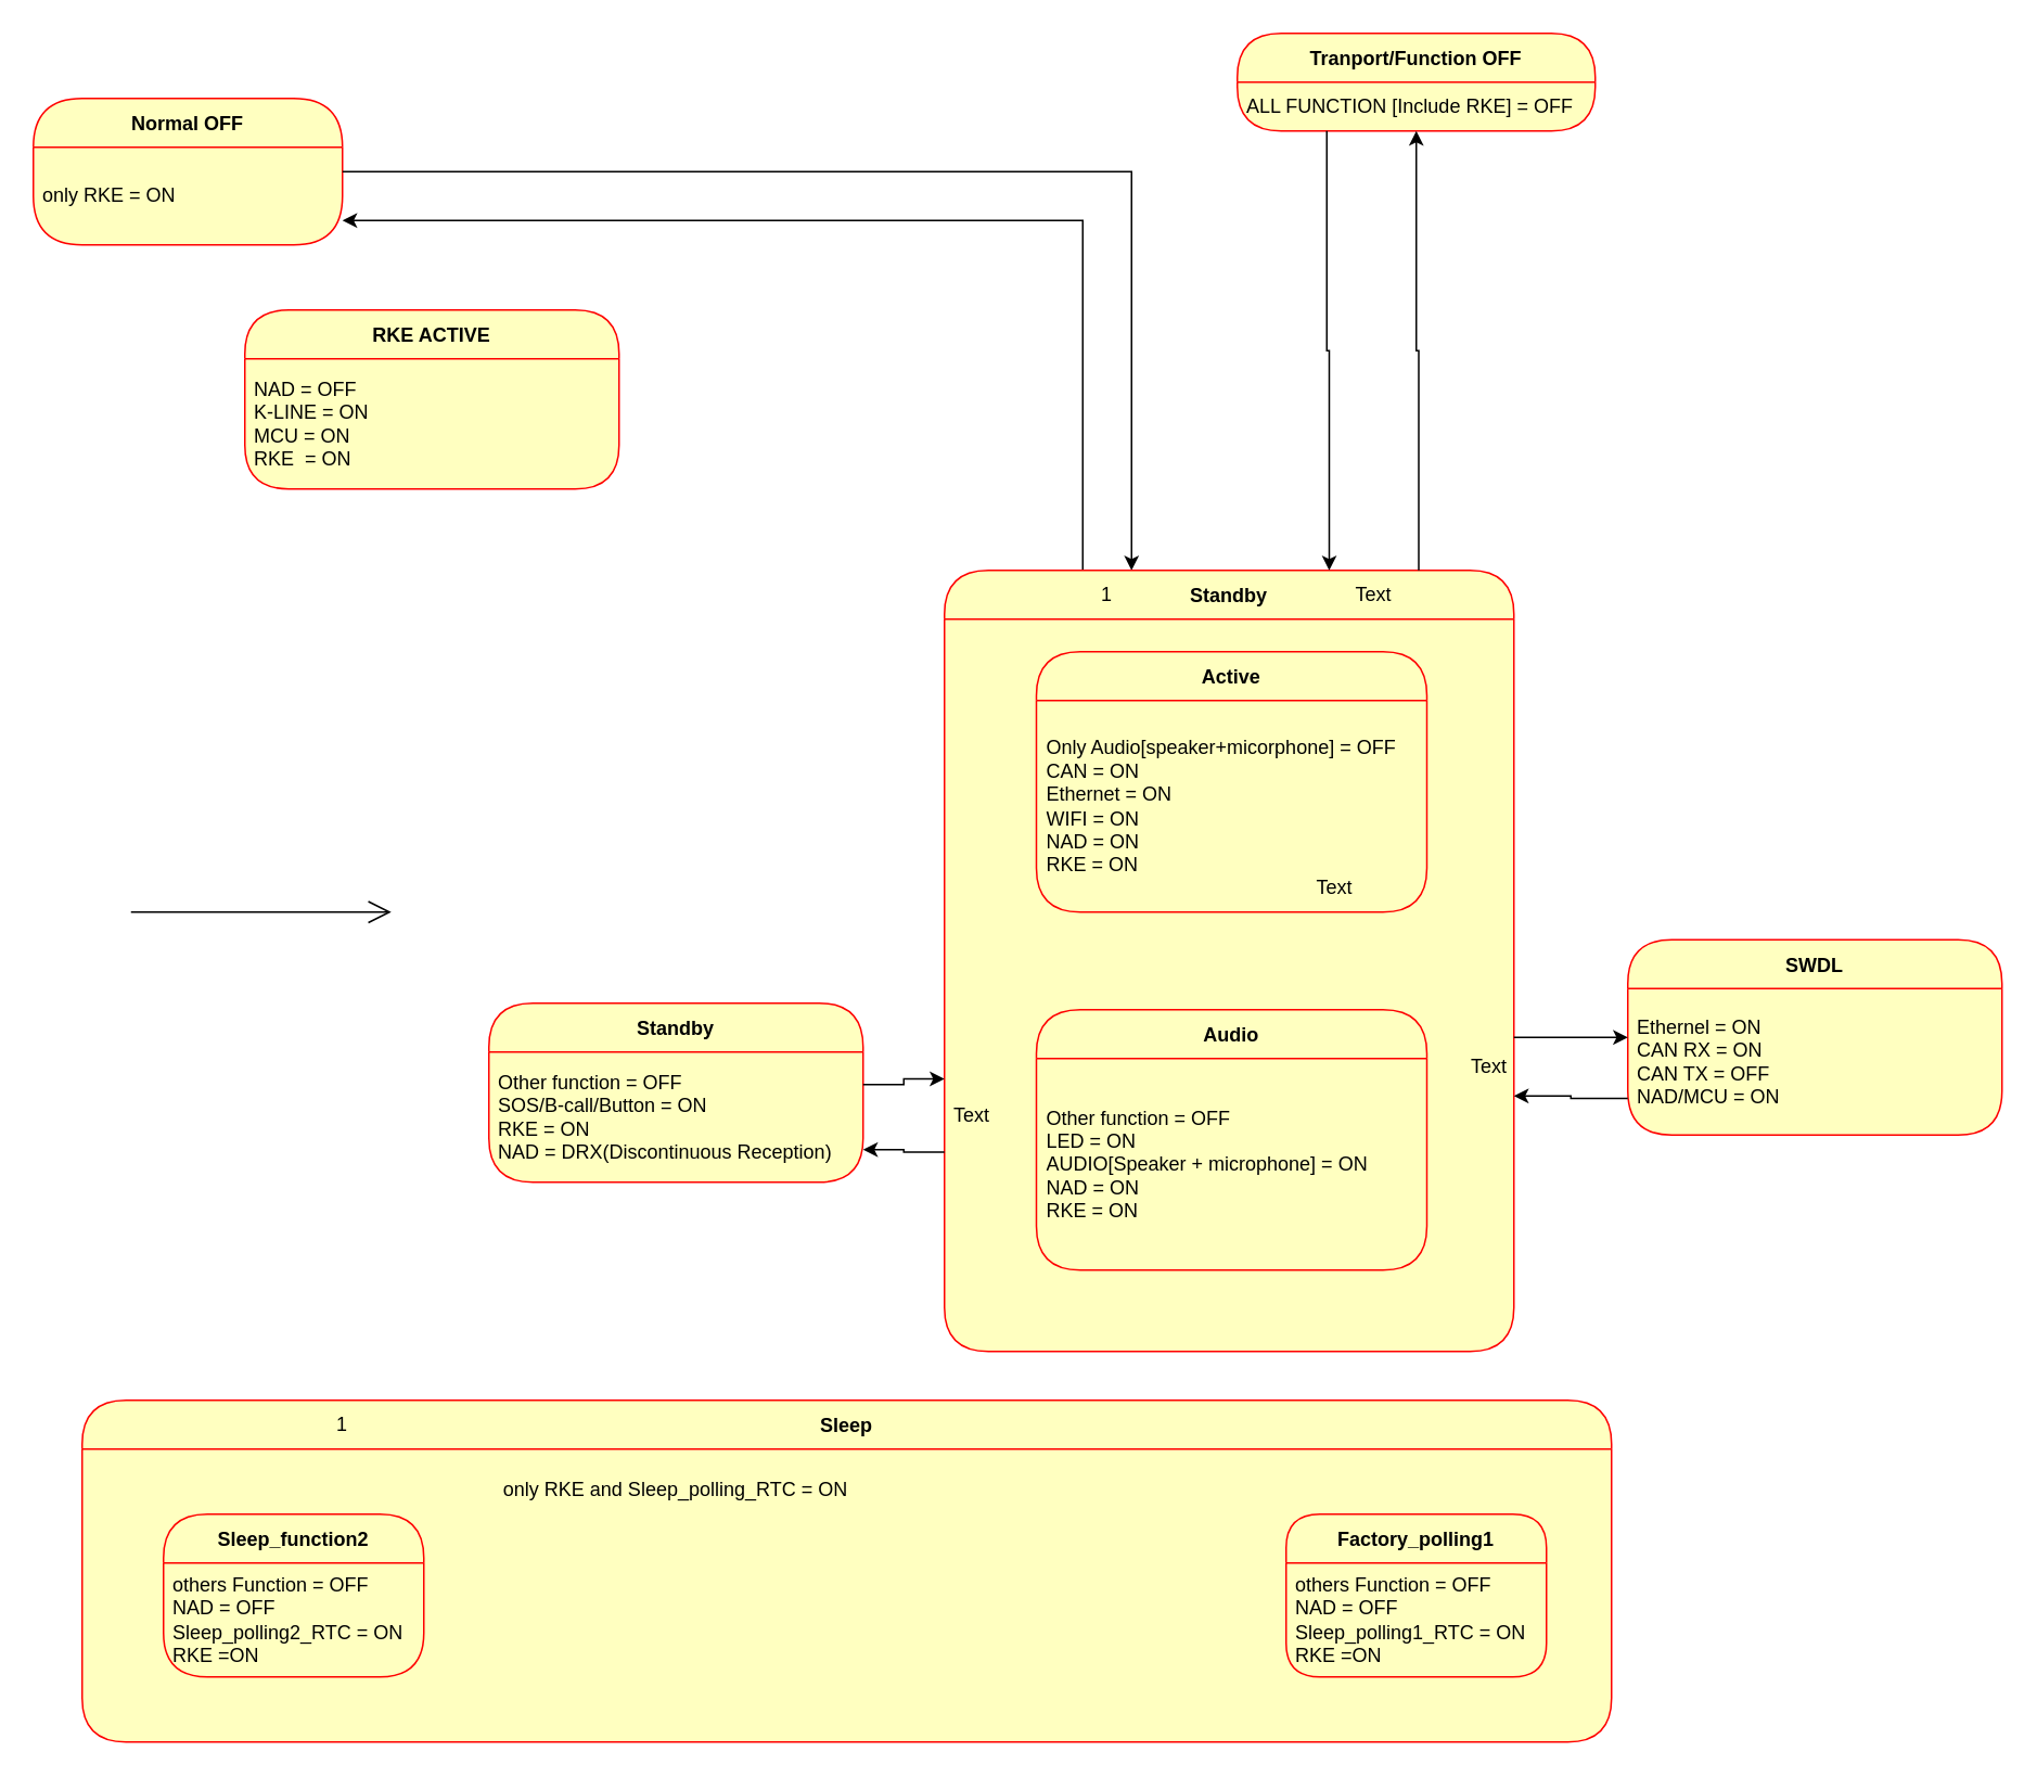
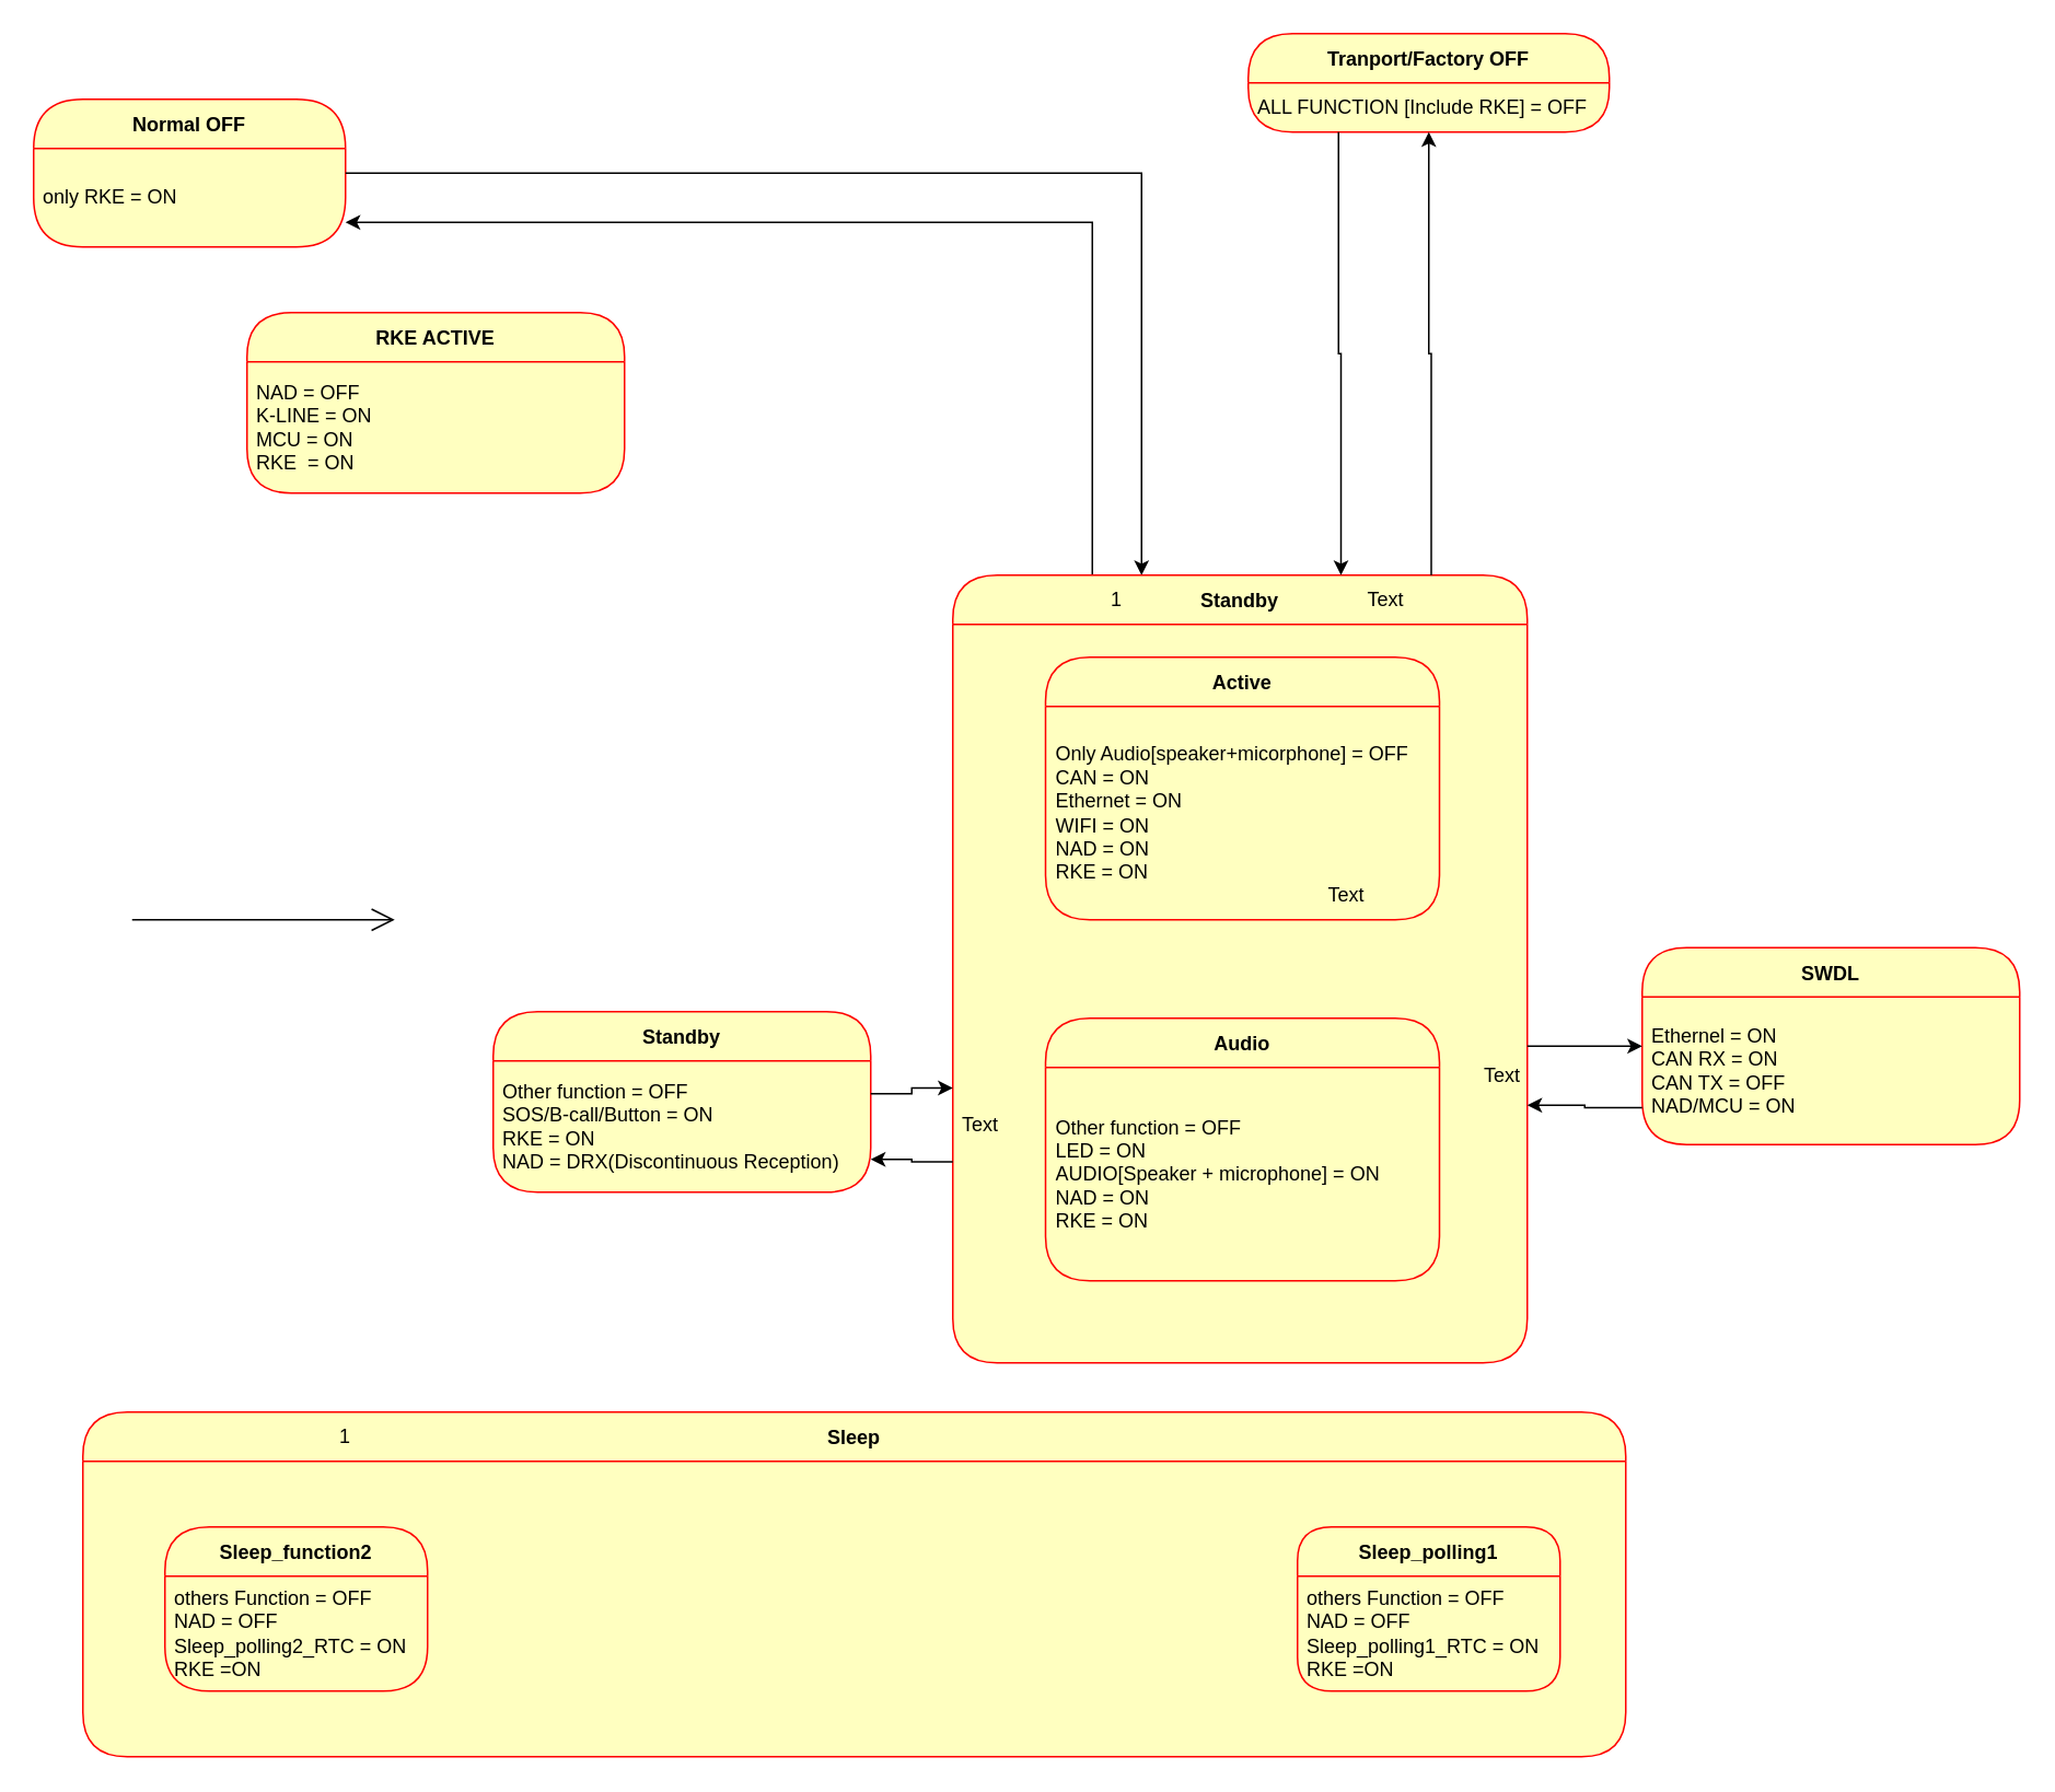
- <mxCell id="6" value="Tranport/Function OFF" style="swimlane;fontStyle=1;align=center;verticalAlign=middle;childLayout=stackLayout;horizontal=1;startSize=30;horizontalStack=0;resizeParent=0;resizeLast=1;container=0;fontColor=#000000;collapsible=0;rounded=1;arcSize=30;strokeColor=#ff0000;fillColor=#ffffc0;swimlaneFillColor=#ffffc0;dropTarget=0;" parent="1" vertex="1"><mxGeometry x="760" y="20" width="220" height="60" as="geometry" /></mxCell>
+ <mxCell id="6" value="Tranport/Factory OFF" style="swimlane;fontStyle=1;align=center;verticalAlign=middle;childLayout=stackLayout;horizontal=1;startSize=30;horizontalStack=0;resizeParent=0;resizeLast=1;container=0;fontColor=#000000;collapsible=0;rounded=1;arcSize=30;strokeColor=#ff0000;fillColor=#ffffc0;swimlaneFillColor=#ffffc0;dropTarget=0;" parent="1" vertex="1"><mxGeometry x="760" y="20" width="220" height="60" as="geometry" /></mxCell>
- <mxCell id="19" value="only RKE and Sleep_polling_RTC = ON" style="text;strokeColor=none;align=center;fillColor=none;html=1;verticalAlign=middle;whiteSpace=wrap;rounded=0;" parent="1" vertex="1"><mxGeometry x="280" y="900" width="270" height="30" as="geometry" /></mxCell>
- <mxCell id="17" value="Factory_polling1" style="swimlane;fontStyle=1;align=center;verticalAlign=middle;childLayout=stackLayout;horizontal=1;startSize=30;horizontalStack=0;resizeParent=0;resizeLast=1;container=0;fontColor=#000000;collapsible=0;rounded=1;arcSize=23;strokeColor=#ff0000;fillColor=#ffffc0;swimlaneFillColor=#ffffc0;dropTarget=0;" parent="1" vertex="1"><mxGeometry x="790" y="930" width="160" height="100" as="geometry" /></mxCell>
+ <mxCell id="17" value="Sleep_polling1" style="swimlane;fontStyle=1;align=center;verticalAlign=middle;childLayout=stackLayout;horizontal=1;startSize=30;horizontalStack=0;resizeParent=0;resizeLast=1;container=0;fontColor=#000000;collapsible=0;rounded=1;arcSize=23;strokeColor=#ff0000;fillColor=#ffffc0;swimlaneFillColor=#ffffc0;dropTarget=0;" parent="1" vertex="1"><mxGeometry x="790" y="930" width="160" height="100" as="geometry" /></mxCell>
